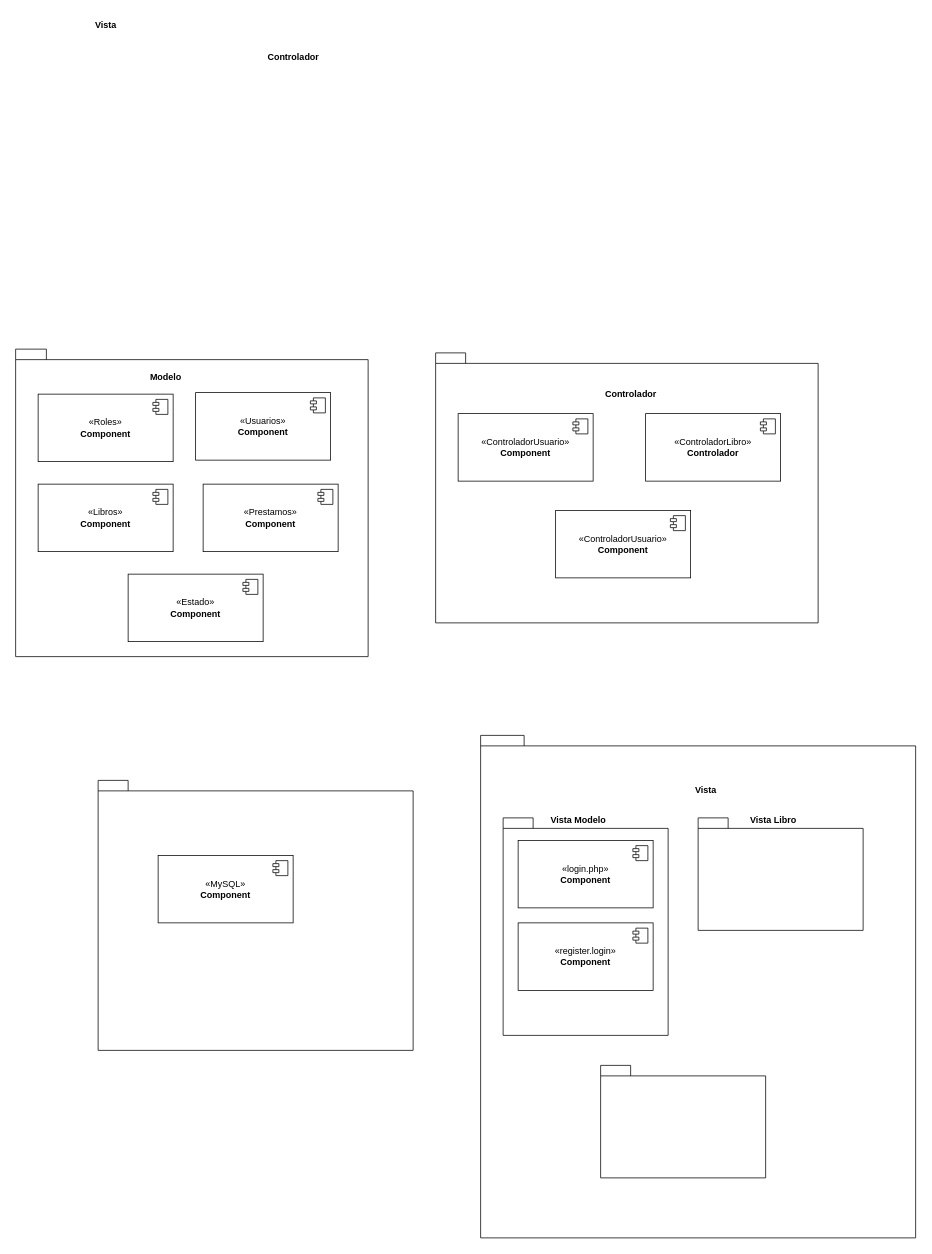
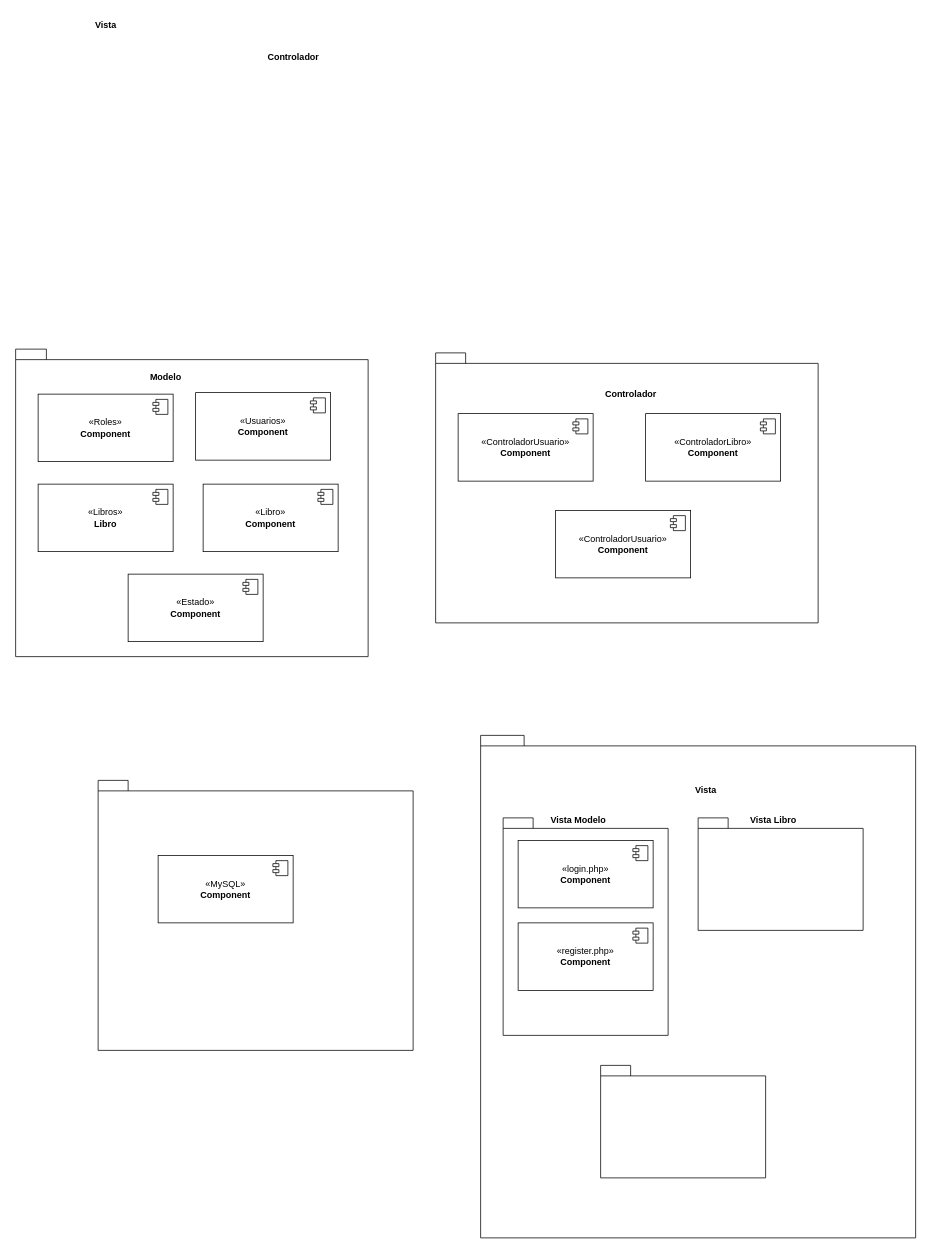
- <mxCell id="23" value="«ControladorLibro»&lt;br&gt;&lt;b&gt;Controlador&lt;/b&gt;" style="html=1;dropTarget=0;whiteSpace=wrap;" vertex="1" parent="1"><mxGeometry x="860" y="551" width="180" height="90" as="geometry" /></mxCell>
+ <mxCell id="23" value="«ControladorLibro»&lt;br&gt;&lt;b&gt;Component&lt;/b&gt;" style="html=1;dropTarget=0;whiteSpace=wrap;" vertex="1" parent="1"><mxGeometry x="860" y="551" width="180" height="90" as="geometry" /></mxCell>
- <mxCell id="17" value="«Libros»&lt;br&gt;&lt;b&gt;Component&lt;/b&gt;" style="html=1;dropTarget=0;whiteSpace=wrap;" vertex="1" parent="1"><mxGeometry x="50" y="645" width="180" height="90" as="geometry" /></mxCell>
+ <mxCell id="17" value="«Libros»&lt;br&gt;&lt;b&gt;Libro&lt;/b&gt;" style="html=1;dropTarget=0;whiteSpace=wrap;" vertex="1" parent="1"><mxGeometry x="50" y="645" width="180" height="90" as="geometry" /></mxCell>
- <mxCell id="19" value="«Prestamos»&lt;br&gt;&lt;b&gt;Component&lt;/b&gt;" style="html=1;dropTarget=0;whiteSpace=wrap;" vertex="1" parent="1"><mxGeometry x="270" y="645" width="180" height="90" as="geometry" /></mxCell>
+ <mxCell id="19" value="«Libro»&lt;br&gt;&lt;b&gt;Component&lt;/b&gt;" style="html=1;dropTarget=0;whiteSpace=wrap;" vertex="1" parent="1"><mxGeometry x="270" y="645" width="180" height="90" as="geometry" /></mxCell>
- <mxCell id="37" value="«register.login»&lt;br&gt;&lt;b&gt;Component&lt;/b&gt;" style="html=1;dropTarget=0;whiteSpace=wrap;" vertex="1" parent="1"><mxGeometry x="690" y="1230" width="180" height="90" as="geometry" /></mxCell>
+ <mxCell id="37" value="«register.php»&lt;br&gt;&lt;b&gt;Component&lt;/b&gt;" style="html=1;dropTarget=0;whiteSpace=wrap;" vertex="1" parent="1"><mxGeometry x="690" y="1230" width="180" height="90" as="geometry" /></mxCell>
